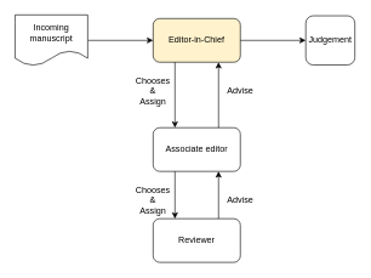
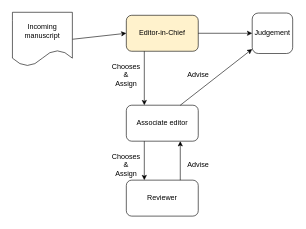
- <mxCell id="14" value="Incoming manuscript" style="shape=document;whiteSpace=wrap;html=1;boundedLbl=1;" vertex="1" parent="1"><mxGeometry x="20" y="20" width="100" height="70" as="geometry" /></mxCell>
+ <mxCell id="14" value="Incoming manuscript" style="shape=document;whiteSpace=wrap;html=1;boundedLbl=1;" vertex="1" parent="1"><mxGeometry x="20" y="20" width="100" height="90" as="geometry" /></mxCell>
- <mxCell id="8" value="" style="endArrow=classic;html=1;entryX=0.75;entryY=1;entryDx=0;entryDy=0;exitX=0.75;exitY=0;exitDx=0;exitDy=0;" edge="1" parent="1" source="3" target="2"><mxGeometry width="50" height="50" relative="1" as="geometry"><mxPoint x="360" y="235" as="sourcePoint" /><mxPoint x="410" y="185" as="targetPoint" /></mxGeometry></mxCell>
+ <mxCell id="8" value="" style="endArrow=classic;html=1;exitX=0.75;exitY=0;exitDx=0;exitDy=0;" edge="1" parent="1" source="3" target="15"><mxGeometry width="50" height="50" relative="1" as="geometry"><mxPoint x="360" y="235" as="sourcePoint" /><mxPoint x="410" y="185" as="targetPoint" /></mxGeometry></mxCell>
